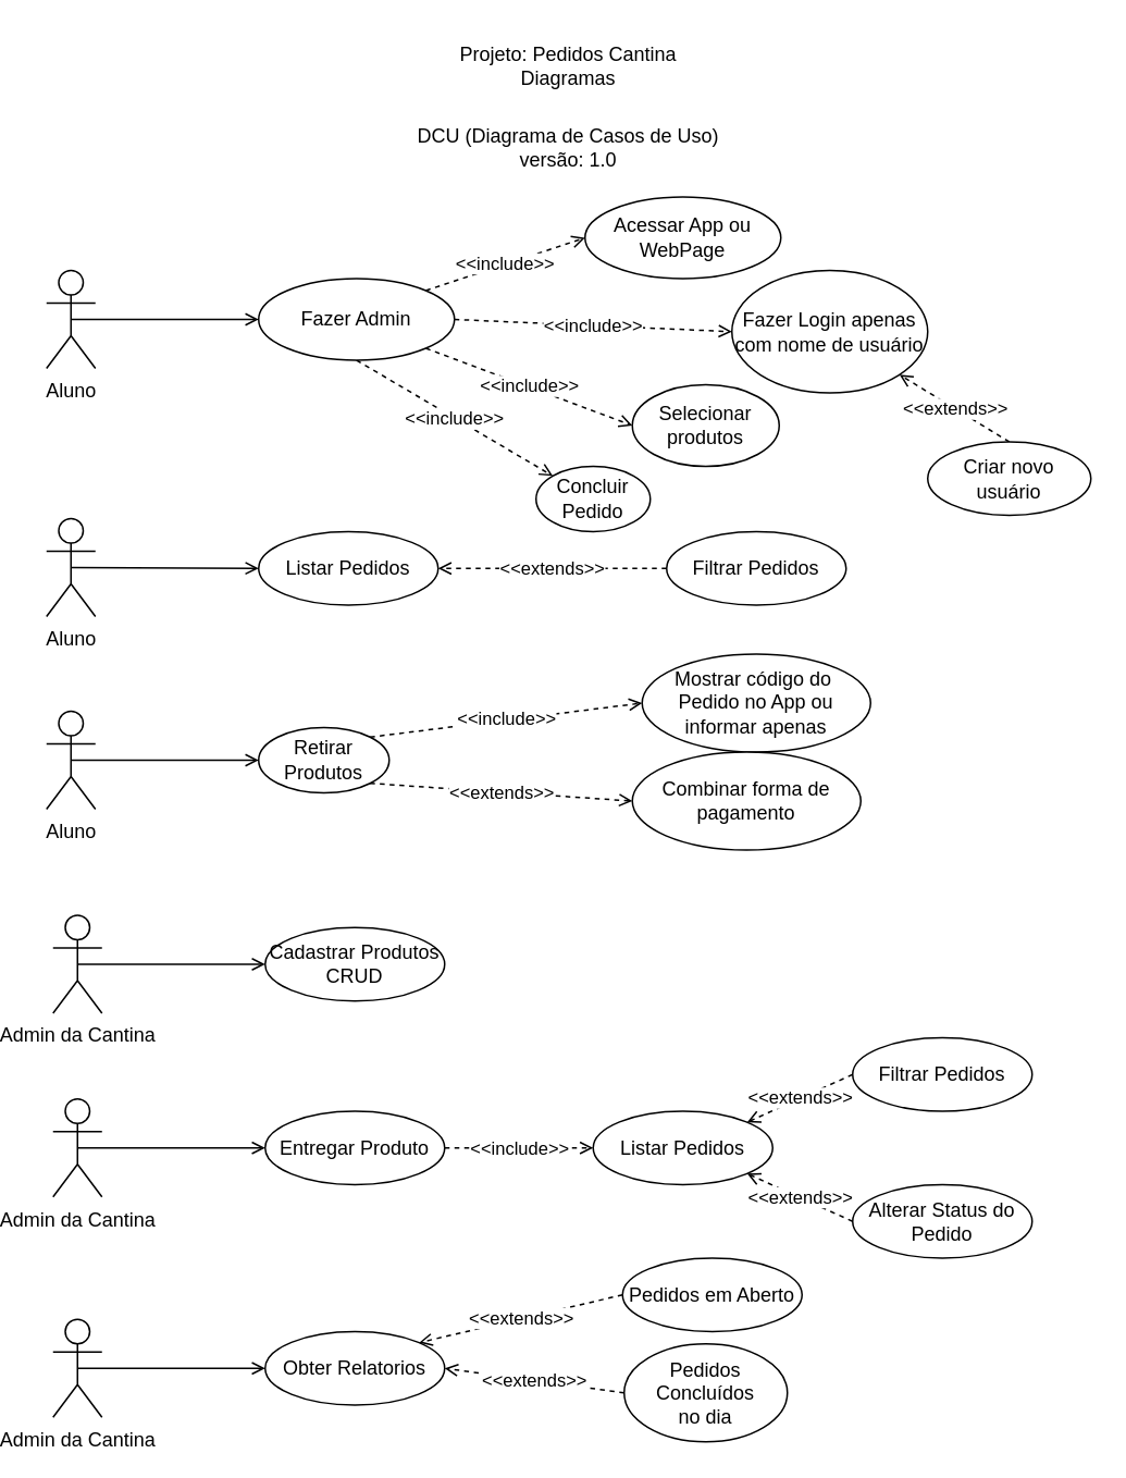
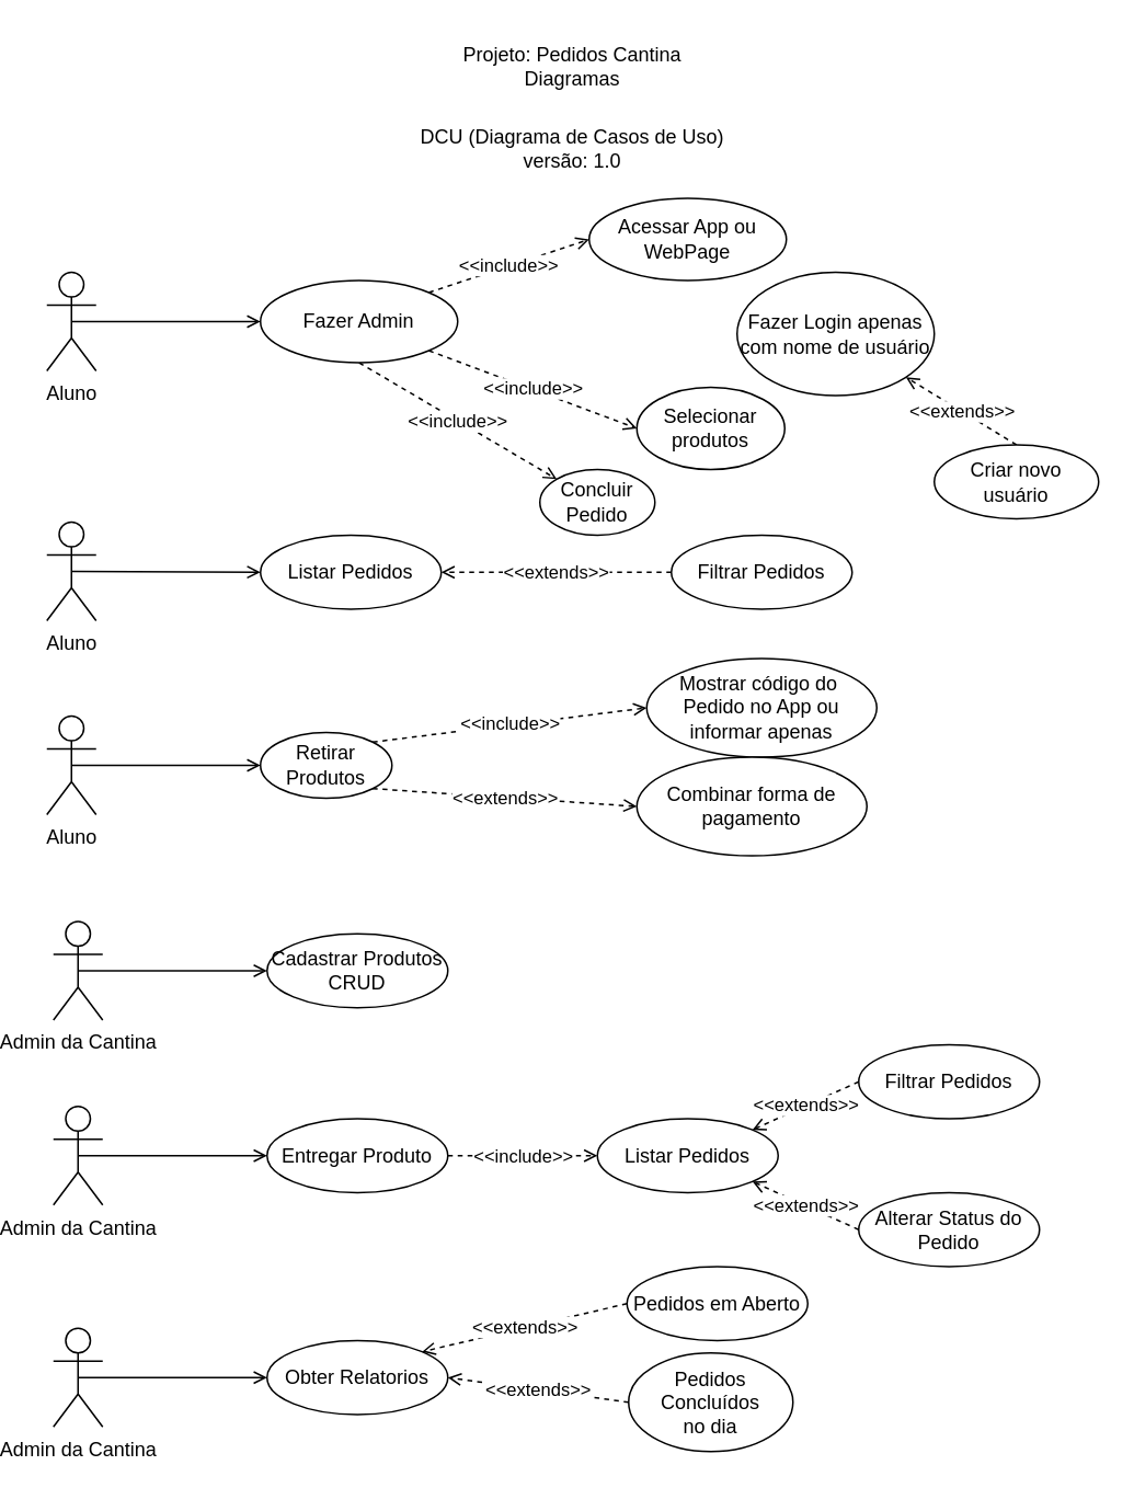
- <mxCell id="9" value="&amp;lt;&amp;lt;include&amp;gt;&amp;gt;" style="edgeStyle=none;rounded=0;orthogonalLoop=1;jettySize=auto;html=1;exitX=1;exitY=0.5;exitDx=0;exitDy=0;entryX=0;entryY=0.5;entryDx=0;entryDy=0;dashed=1;endArrow=open;endFill=0;" edge="1" parent="1" source="12" target="14"><mxGeometry relative="1" as="geometry" /></mxCell>
